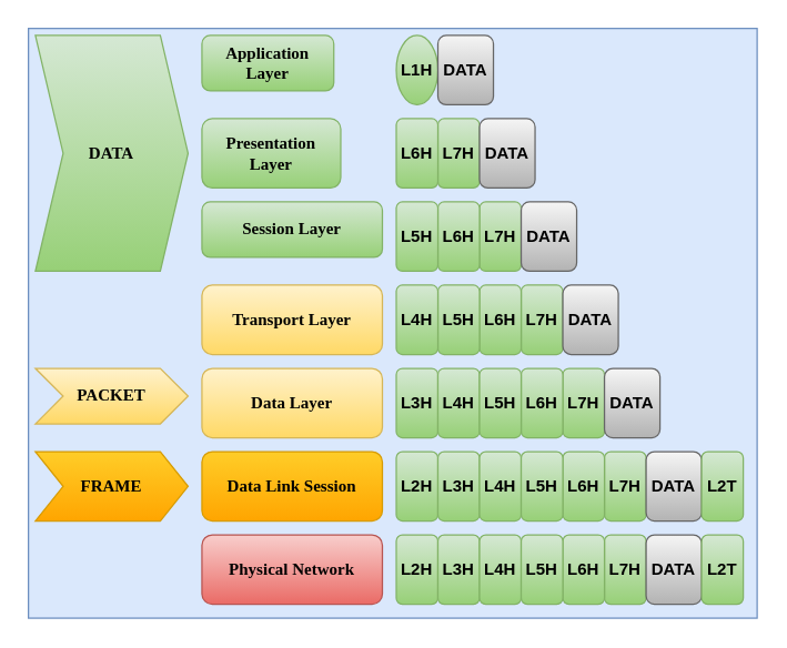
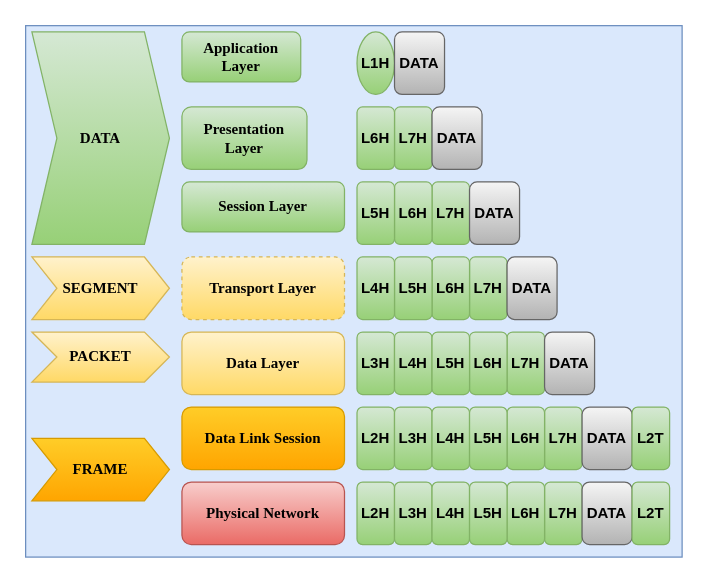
+ <mxCell id="12" value="SEGMENT" style="shape=step;perimeter=stepPerimeter;whiteSpace=wrap;html=1;fixedSize=1;fontFamily=Verdana;strokeColor=#d6b656;fillColor=#fff2cc;gradientColor=#ffd966;fontStyle=1" vertex="1" parent="1"><mxGeometry x="25" y="205" width="110" height="50" as="geometry" /></mxCell>
- <mxCell id="6" value="&lt;font face=&quot;Verdana&quot;&gt;&lt;b&gt;Transport Layer&lt;/b&gt;&lt;/font&gt;" style="rounded=1;whiteSpace=wrap;html=1;fillColor=#fff2cc;strokeColor=#d6b656;gradientColor=#ffd966;" vertex="1" parent="1"><mxGeometry x="145" y="205" width="130" height="50" as="geometry" /></mxCell>
+ <mxCell id="6" value="&lt;font face=&quot;Verdana&quot;&gt;&lt;b&gt;Transport Layer&lt;/b&gt;&lt;/font&gt;" style="rounded=1;whiteSpace=wrap;html=1;fillColor=#fff2cc;strokeColor=#d6b656;gradientColor=#ffd966;dashed=1;" vertex="1" parent="1"><mxGeometry x="145" y="205" width="130" height="50" as="geometry" /></mxCell>
- <mxCell id="10" value="FRAME" style="shape=step;perimeter=stepPerimeter;whiteSpace=wrap;html=1;fixedSize=1;fontFamily=Verdana;strokeColor=#d79b00;fillColor=#ffcd28;gradientColor=#ffa500;fontStyle=1" vertex="1" parent="1"><mxGeometry x="25" y="325" width="110" height="50" as="geometry" /></mxCell>
+ <mxCell id="10" value="FRAME" style="shape=step;perimeter=stepPerimeter;whiteSpace=wrap;html=1;fixedSize=1;fontFamily=Verdana;strokeColor=#d79b00;fillColor=#ffcd28;gradientColor=#ffa500;fontStyle=1" vertex="1" parent="1"><mxGeometry x="25" y="350" width="110" height="50" as="geometry" /></mxCell>
